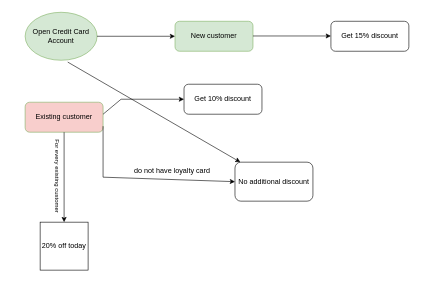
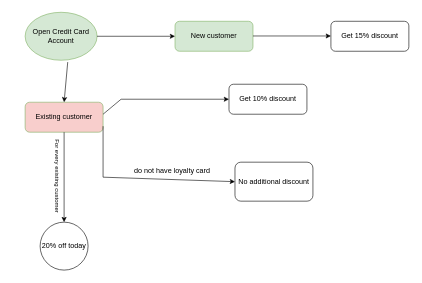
- <mxCell id="10" value="Get 10% discount" style="rounded=1;whiteSpace=wrap;html=1;" vertex="1" parent="1"><mxGeometry x="306" y="140" width="130" height="50" as="geometry" /></mxCell>
+ <mxCell id="10" value="Get 10% discount" style="rounded=1;whiteSpace=wrap;html=1;" vertex="1" parent="1"><mxGeometry x="381" y="140" width="130" height="50" as="geometry" /></mxCell>
- <mxCell id="8" value="" style="endArrow=classic;html=1;rounded=0;exitX=0.592;exitY=1.038;exitDx=0;exitDy=0;exitPerimeter=0;" edge="1" parent="1" source="2" target="9"><mxGeometry width="50" height="50" relative="1" as="geometry"><mxPoint x="71" y="130" as="sourcePoint" /><mxPoint x="161" y="50" as="targetPoint" /></mxGeometry></mxCell>
+ <mxCell id="8" value="" style="endArrow=classic;html=1;rounded=0;entryX=0.5;entryY=0;entryDx=0;entryDy=0;exitX=0.592;exitY=1.038;exitDx=0;exitDy=0;exitPerimeter=0;" edge="1" parent="1" source="2" target="3"><mxGeometry width="50" height="50" relative="1" as="geometry"><mxPoint x="71" y="130" as="sourcePoint" /><mxPoint x="161" y="50" as="targetPoint" /></mxGeometry></mxCell>
- <mxCell id="11" value="20% off today" style="whiteSpace=wrap;html=1;aspect=fixed;" vertex="1" parent="1"><mxGeometry x="66" y="370" width="80" height="80" as="geometry" /></mxCell>
+ <mxCell id="11" value="20% off today" style="ellipse;whiteSpace=wrap;html=1;aspect=fixed;" vertex="1" parent="1"><mxGeometry x="66" y="370" width="80" height="80" as="geometry" /></mxCell>
